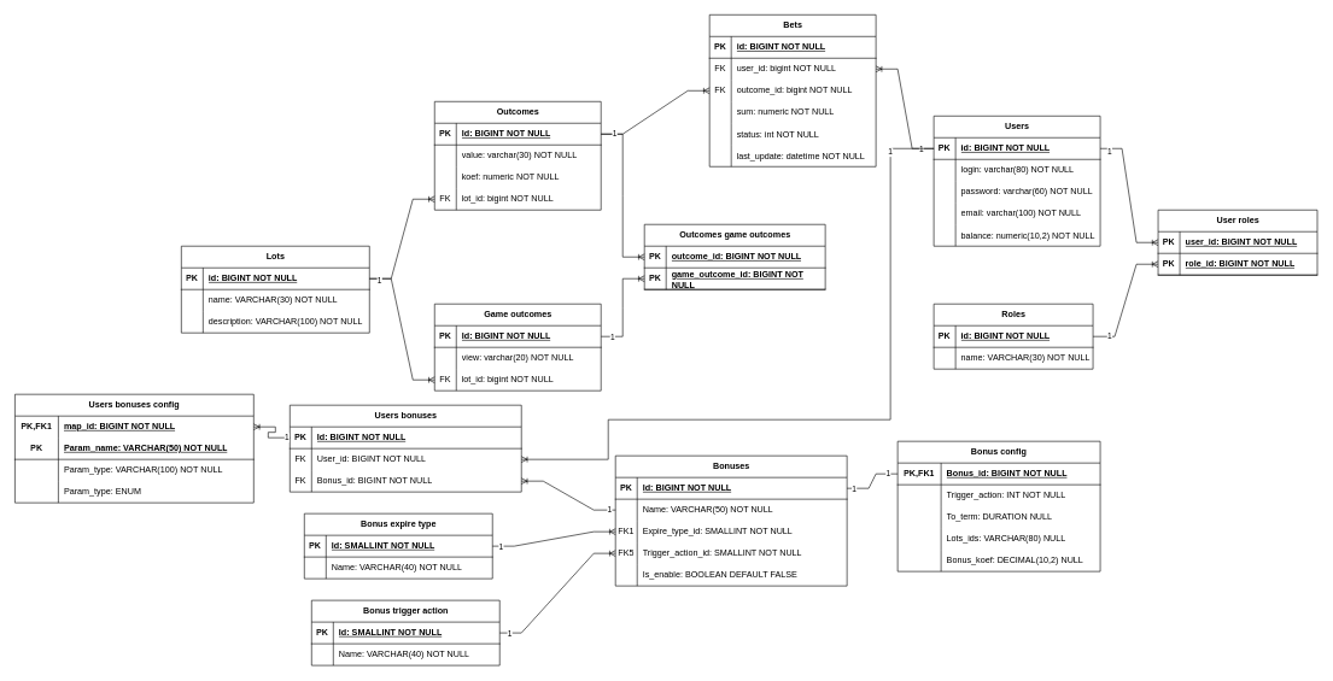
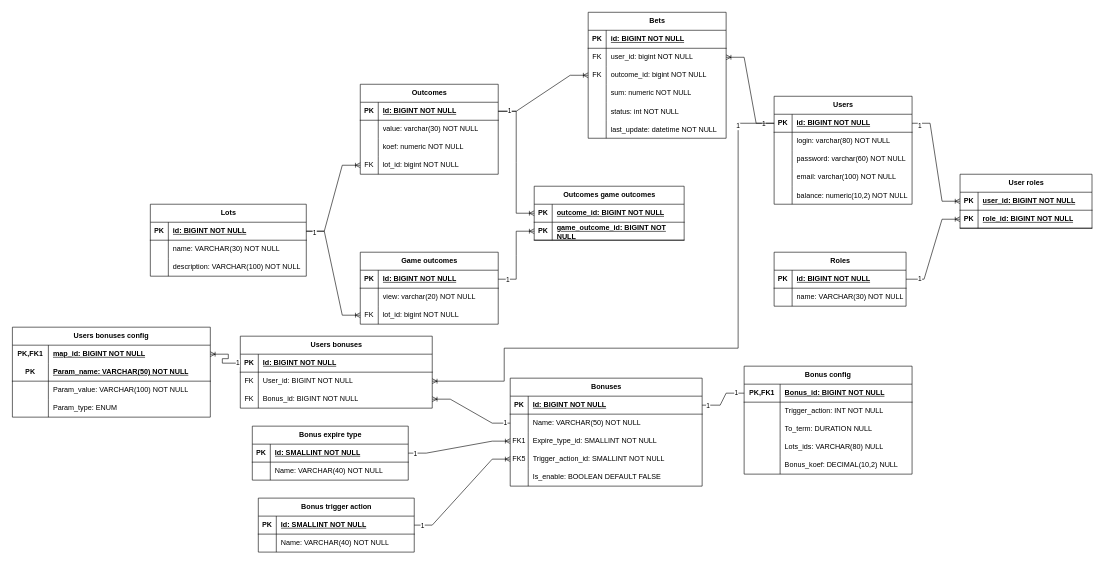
- <mxCell id="181" value="Param_type: VARCHAR(100) NOT NULL" style="shape=partialRectangle;connectable=0;fillColor=none;top=0;left=0;bottom=0;right=0;align=left;spacingLeft=6;overflow=hidden;html=1;whiteSpace=wrap;" vertex="1" parent="179"><mxGeometry x="60" width="270" height="30" as="geometry"><mxRectangle width="270" height="30" as="alternateBounds" /></mxGeometry></mxCell>
+ <mxCell id="181" value="Param_value: VARCHAR(100) NOT NULL" style="shape=partialRectangle;connectable=0;fillColor=none;top=0;left=0;bottom=0;right=0;align=left;spacingLeft=6;overflow=hidden;html=1;whiteSpace=wrap;" vertex="1" parent="179"><mxGeometry x="60" width="270" height="30" as="geometry"><mxRectangle width="270" height="30" as="alternateBounds" /></mxGeometry></mxCell>
